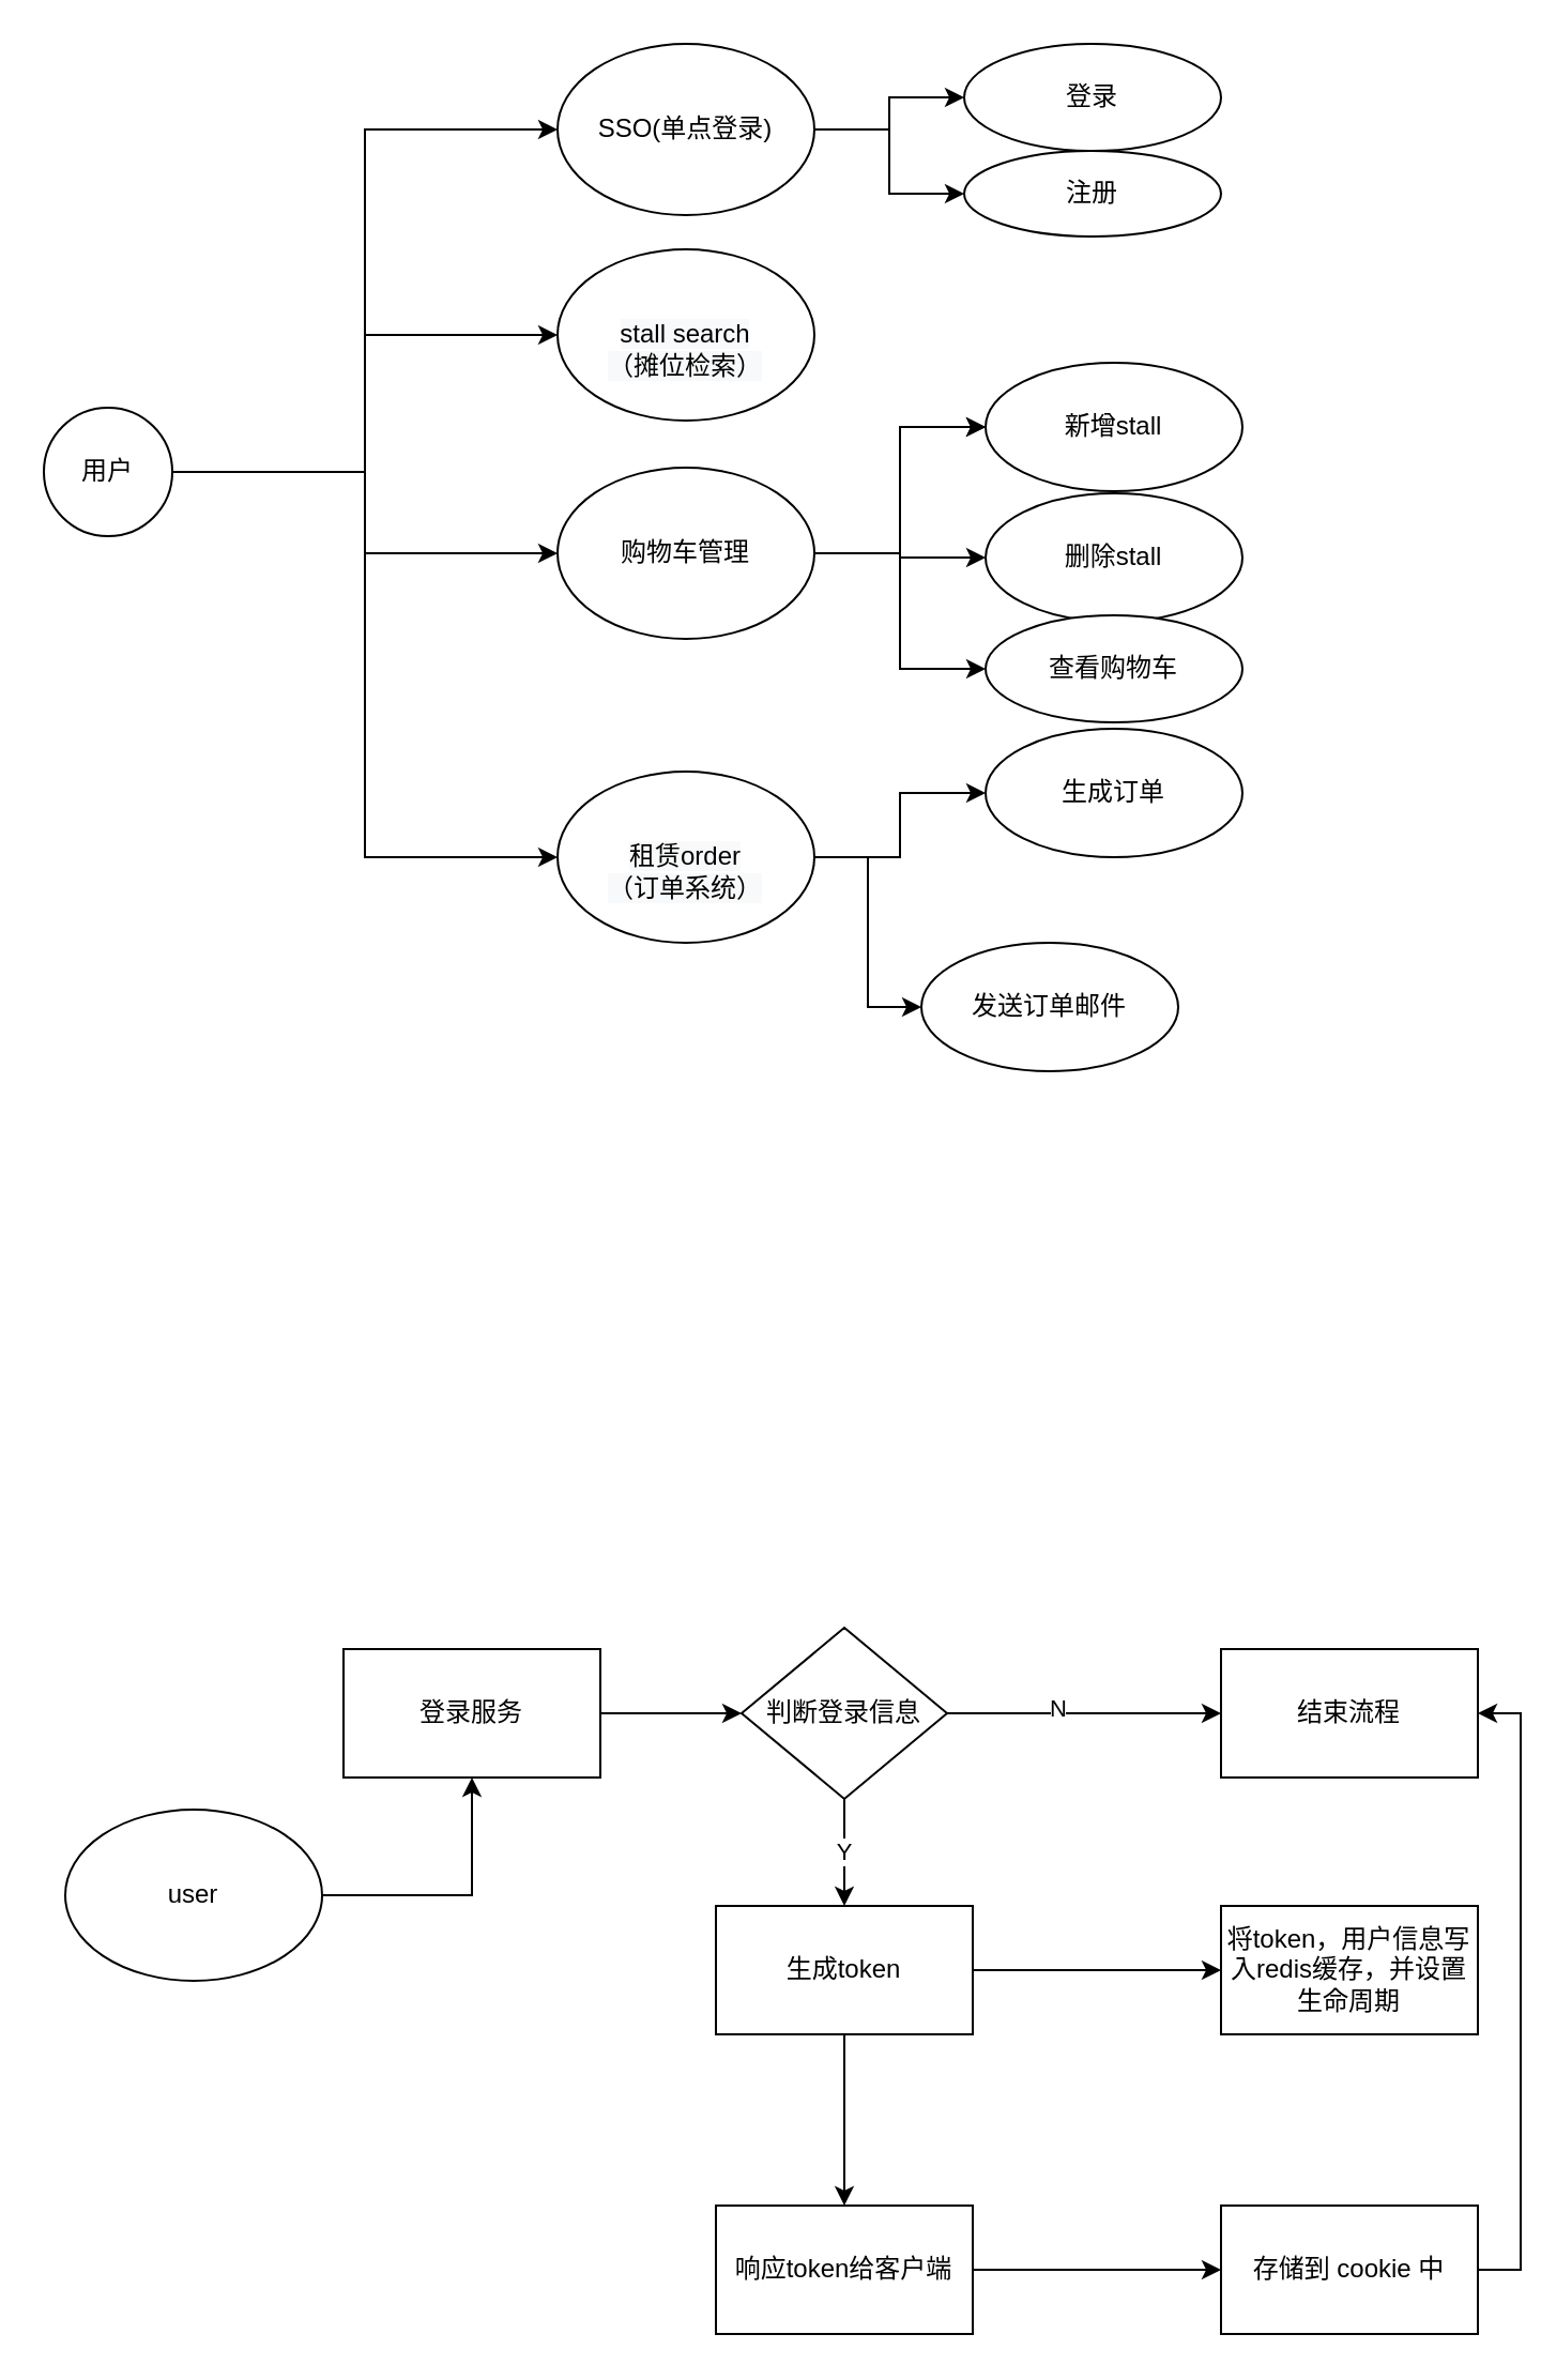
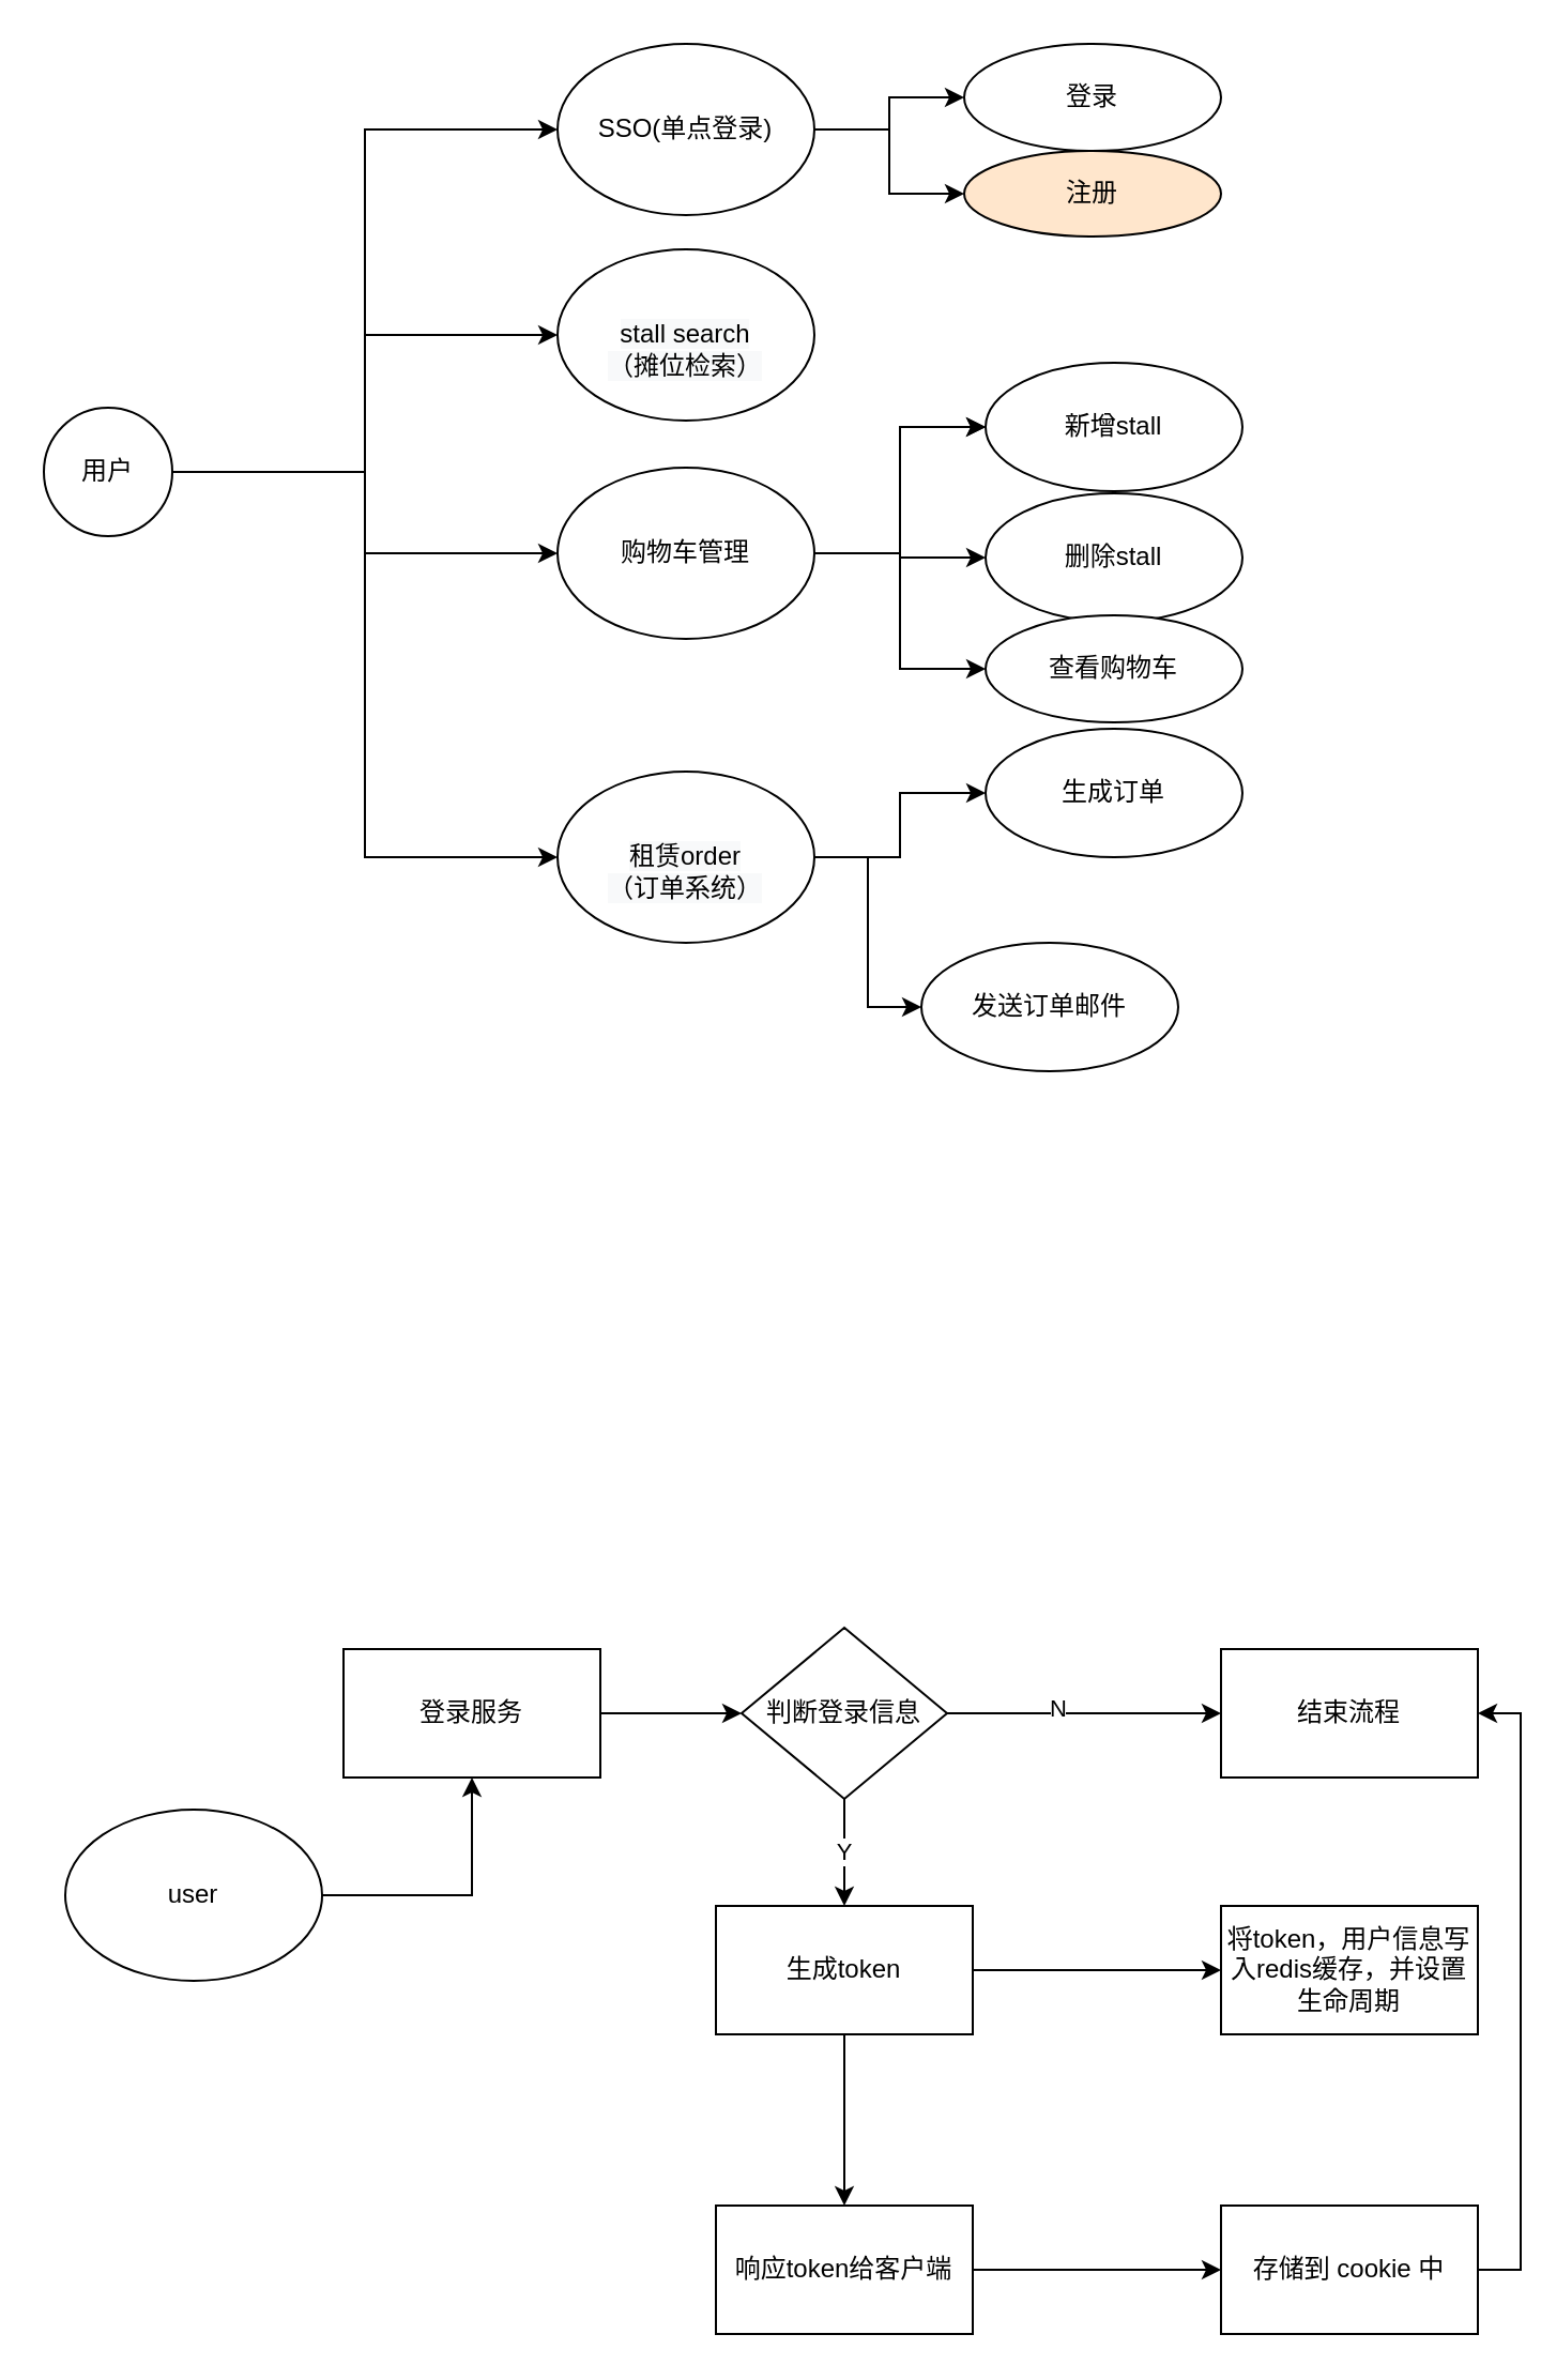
- <mxCell id="23" value="注册" style="ellipse;whiteSpace=wrap;html=1;" vertex="1" parent="1"><mxGeometry x="450" y="70" width="120" height="40" as="geometry" /></mxCell>
+ <mxCell id="23" value="注册" style="ellipse;whiteSpace=wrap;html=1;fillColor=#ffe6cc;" vertex="1" parent="1"><mxGeometry x="450" y="70" width="120" height="40" as="geometry" /></mxCell>
